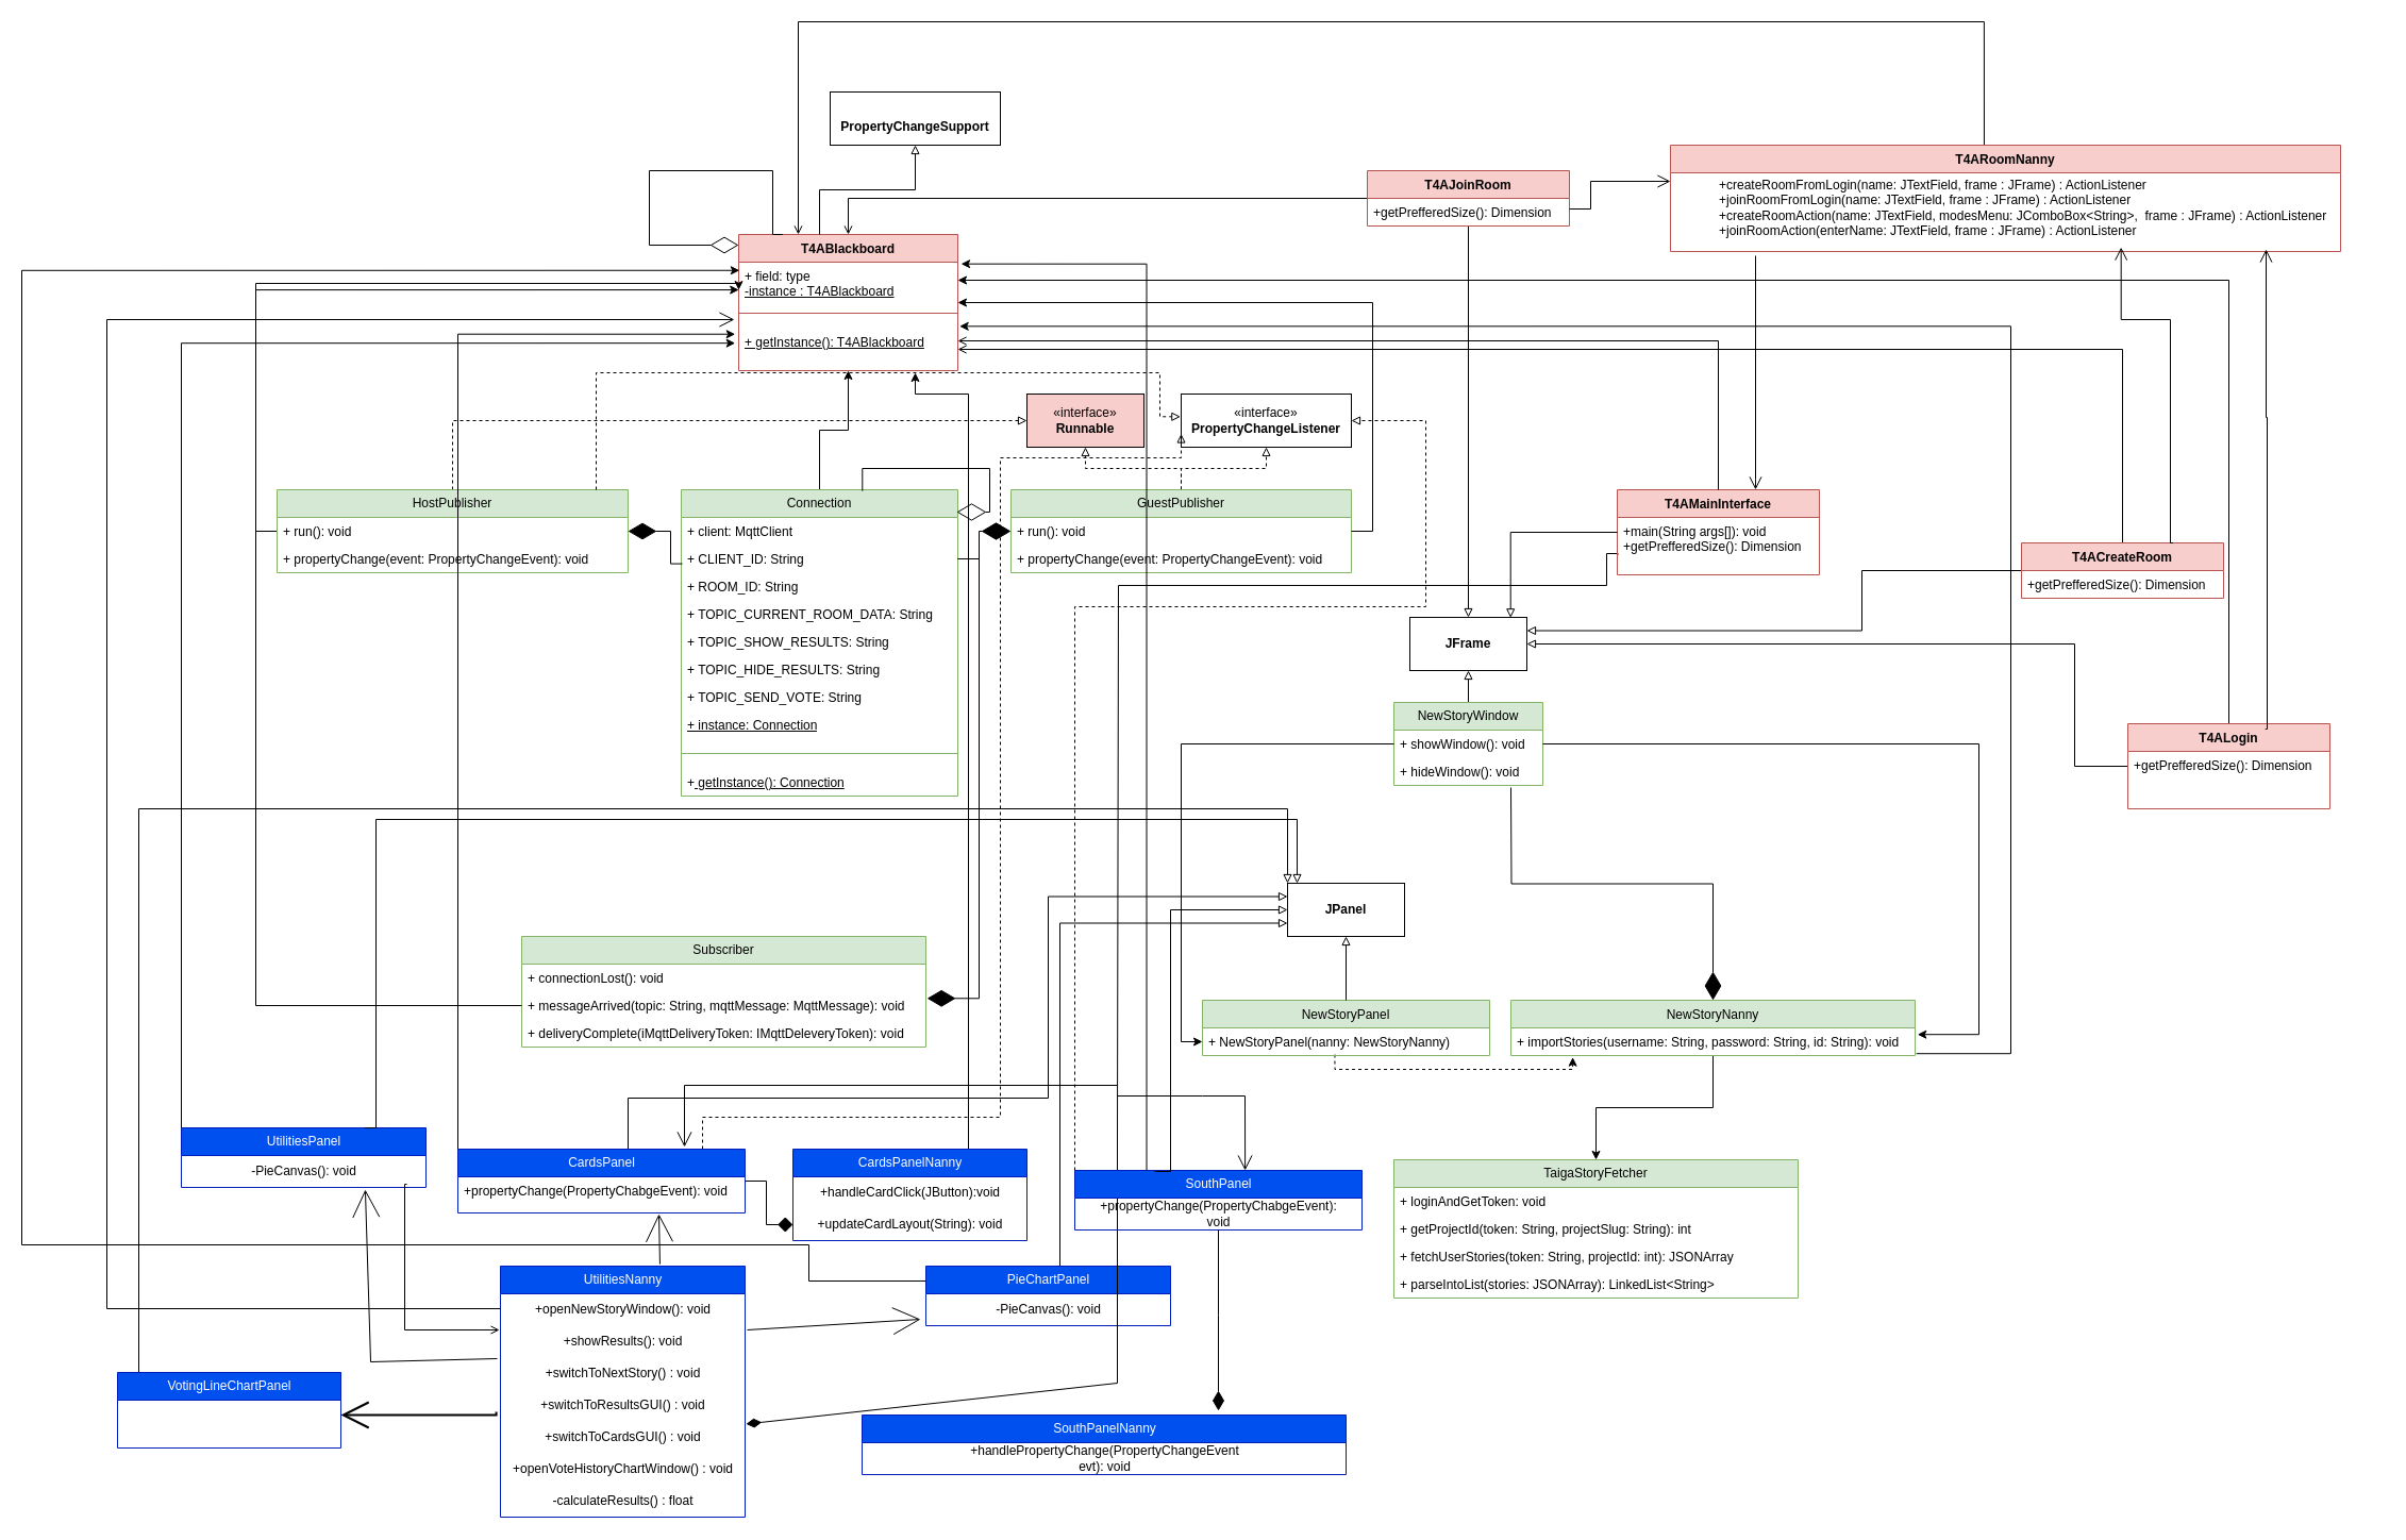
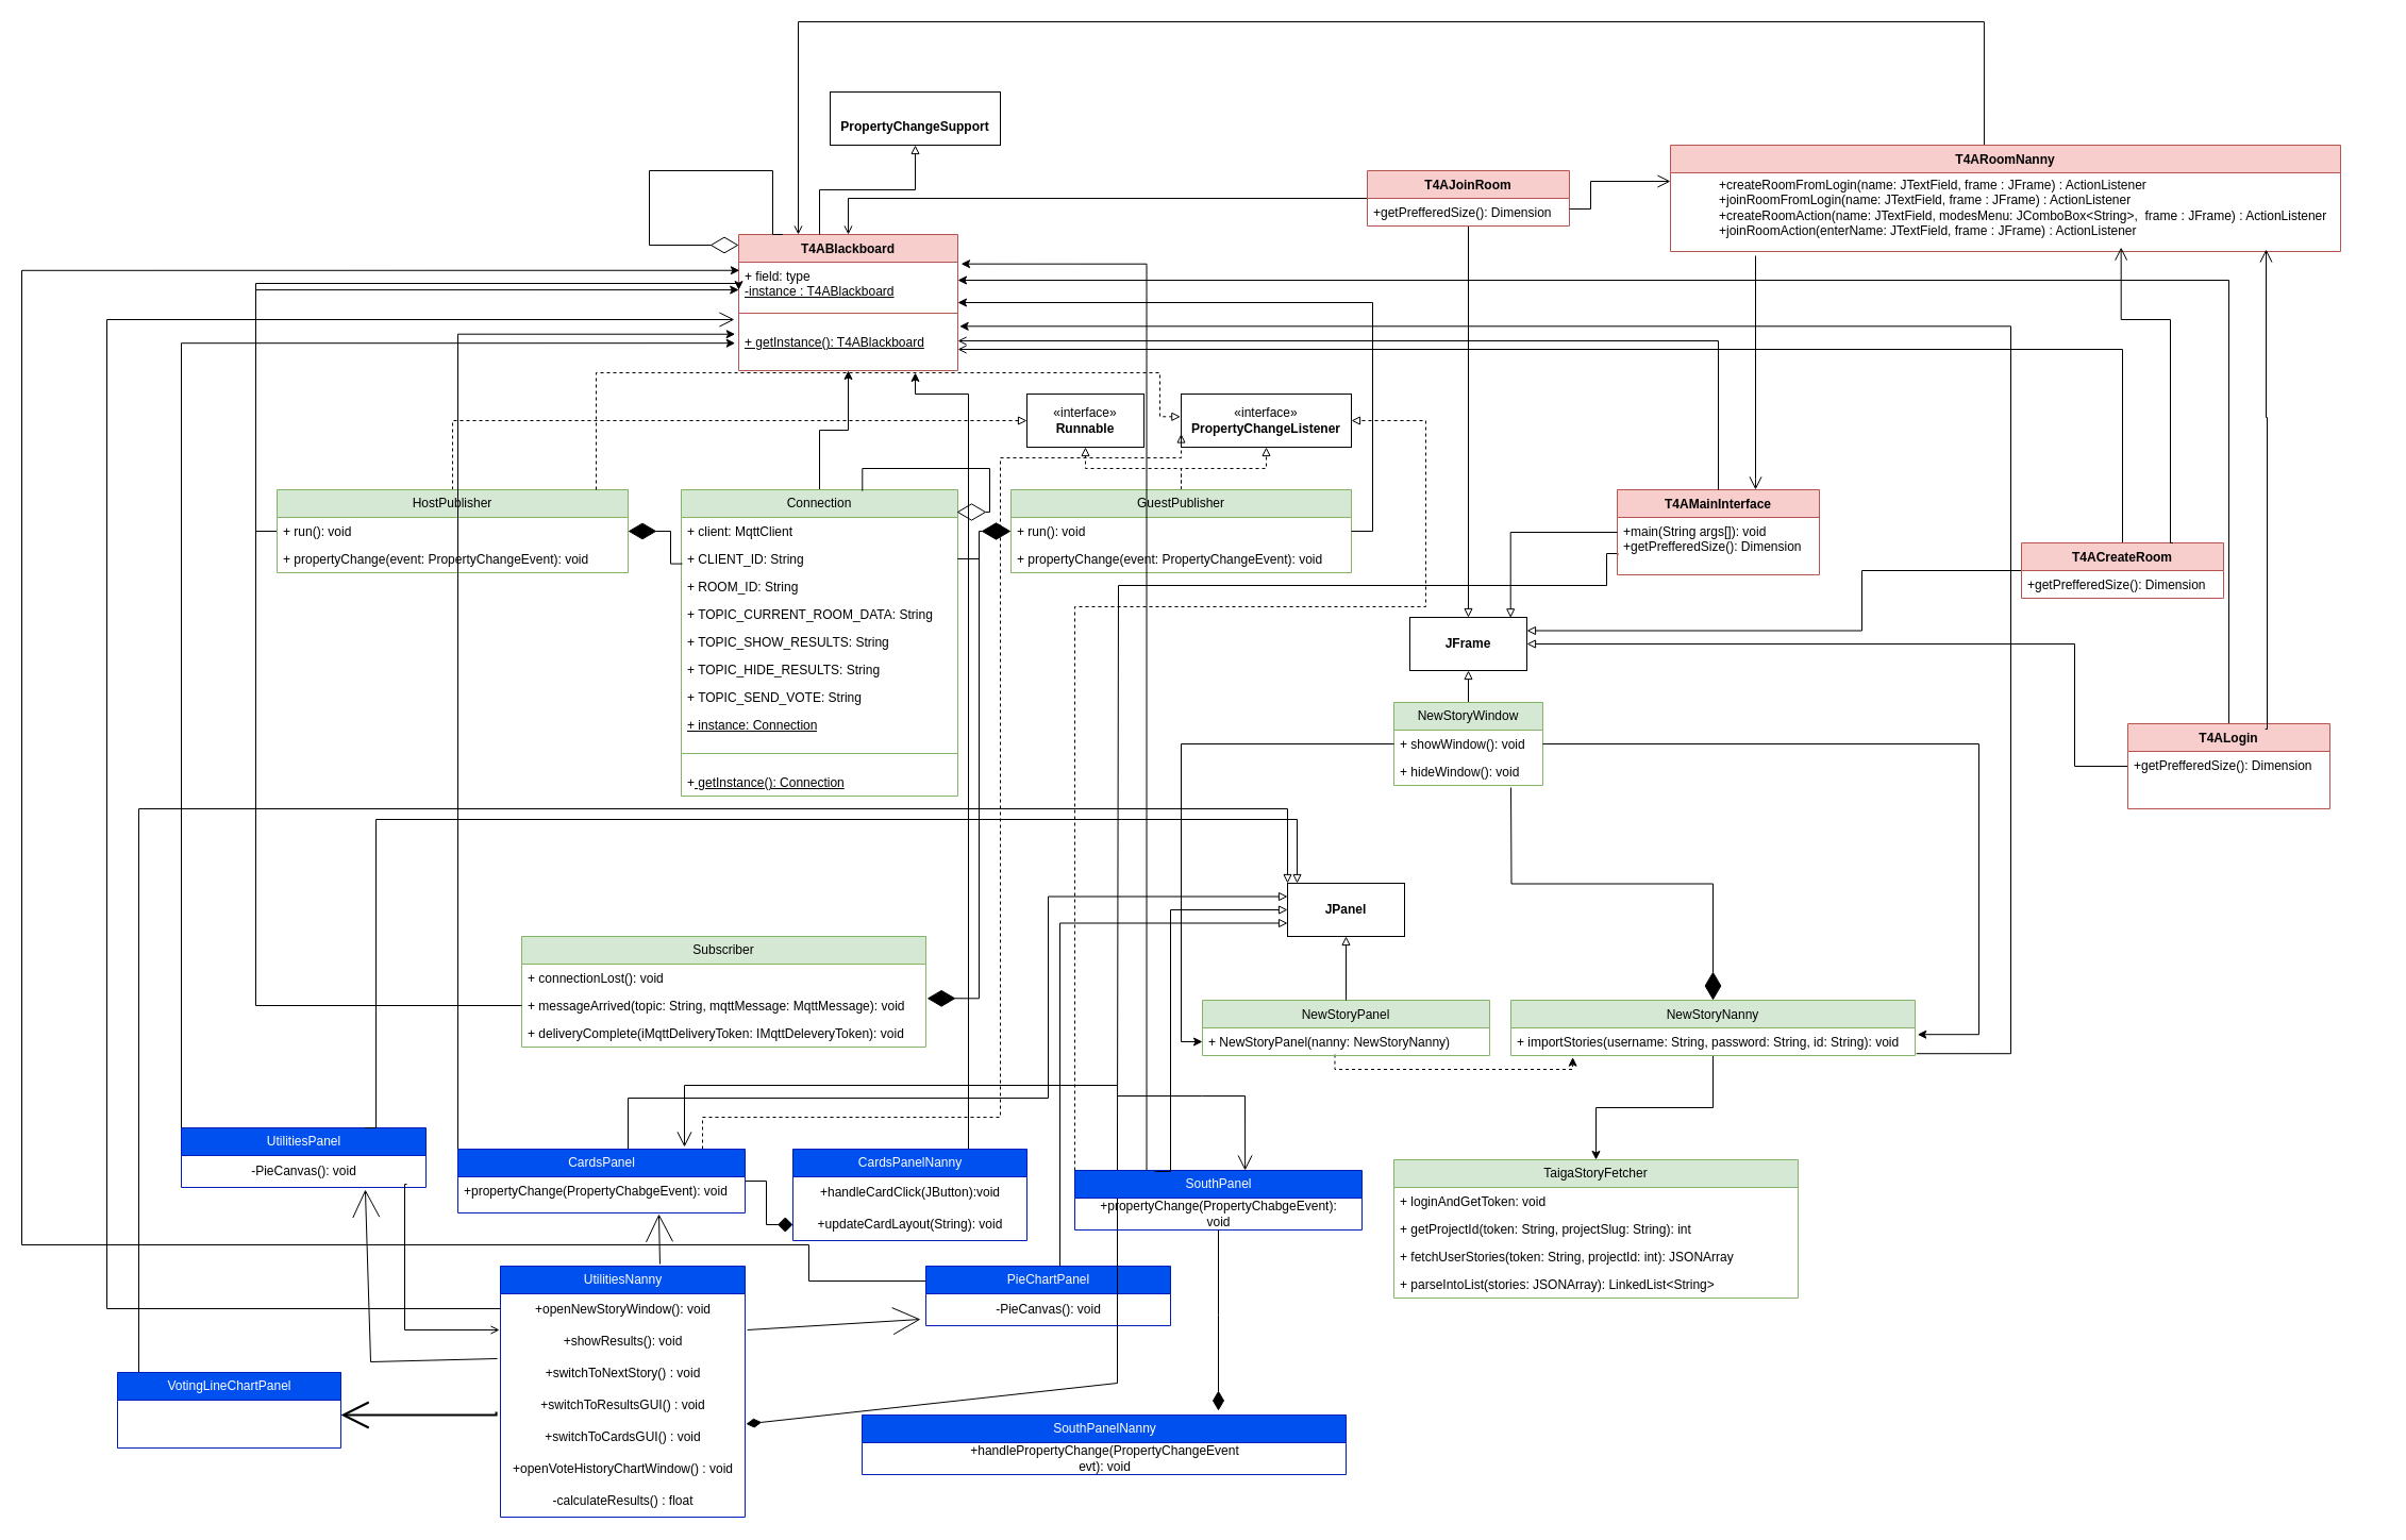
- <mxCell id="20" value="«interface»&lt;br&gt;&lt;b&gt;Runnable&lt;/b&gt;" style="html=1;whiteSpace=wrap;fillColor=#f8cecc;" parent="1" vertex="1"><mxGeometry x="965" y="370" width="110" height="50" as="geometry" /></mxCell>
+ <mxCell id="20" value="«interface»&lt;br&gt;&lt;b&gt;Runnable&lt;/b&gt;" style="html=1;whiteSpace=wrap;" parent="1" vertex="1"><mxGeometry x="965" y="370" width="110" height="50" as="geometry" /></mxCell>
